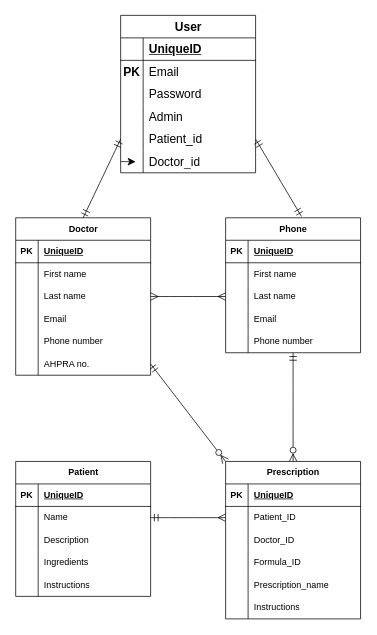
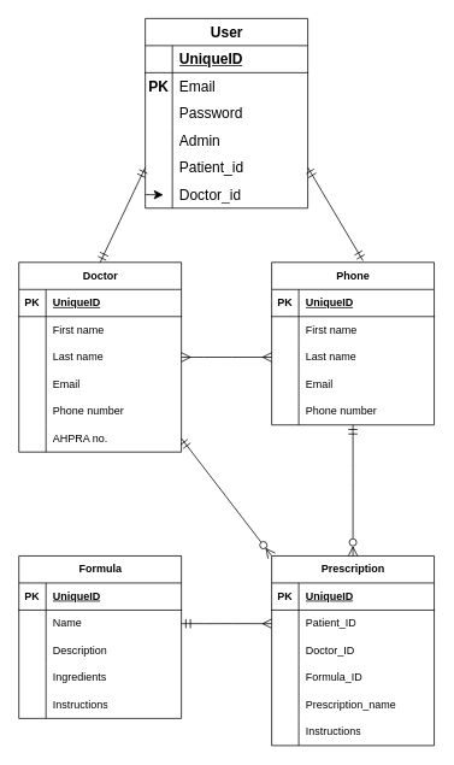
- <mxCell id="56" value="Patient" style="shape=table;startSize=30;container=1;collapsible=1;childLayout=tableLayout;fixedRows=1;rowLines=0;fontStyle=1;align=center;resizeLast=1;html=1;" parent="1" vertex="1"><mxGeometry x="20" y="615" width="180" height="180" as="geometry" /></mxCell>
+ <mxCell id="56" value="Formula" style="shape=table;startSize=30;container=1;collapsible=1;childLayout=tableLayout;fixedRows=1;rowLines=0;fontStyle=1;align=center;resizeLast=1;html=1;" parent="1" vertex="1"><mxGeometry x="20" y="615" width="180" height="180" as="geometry" /></mxCell>
